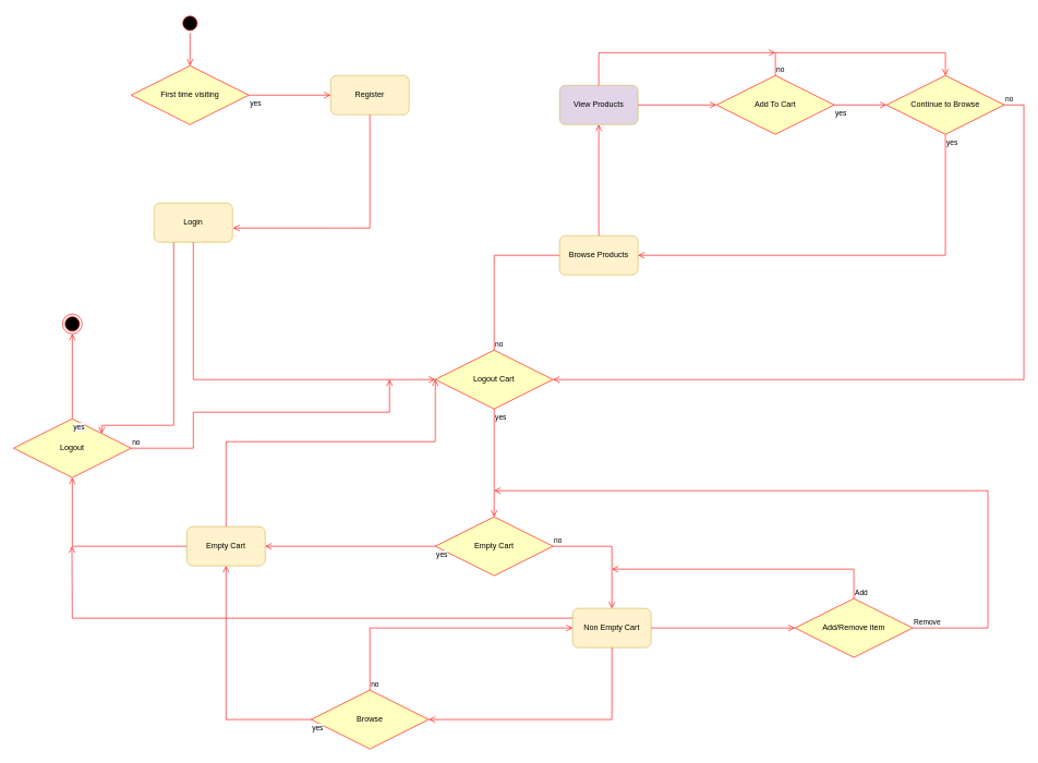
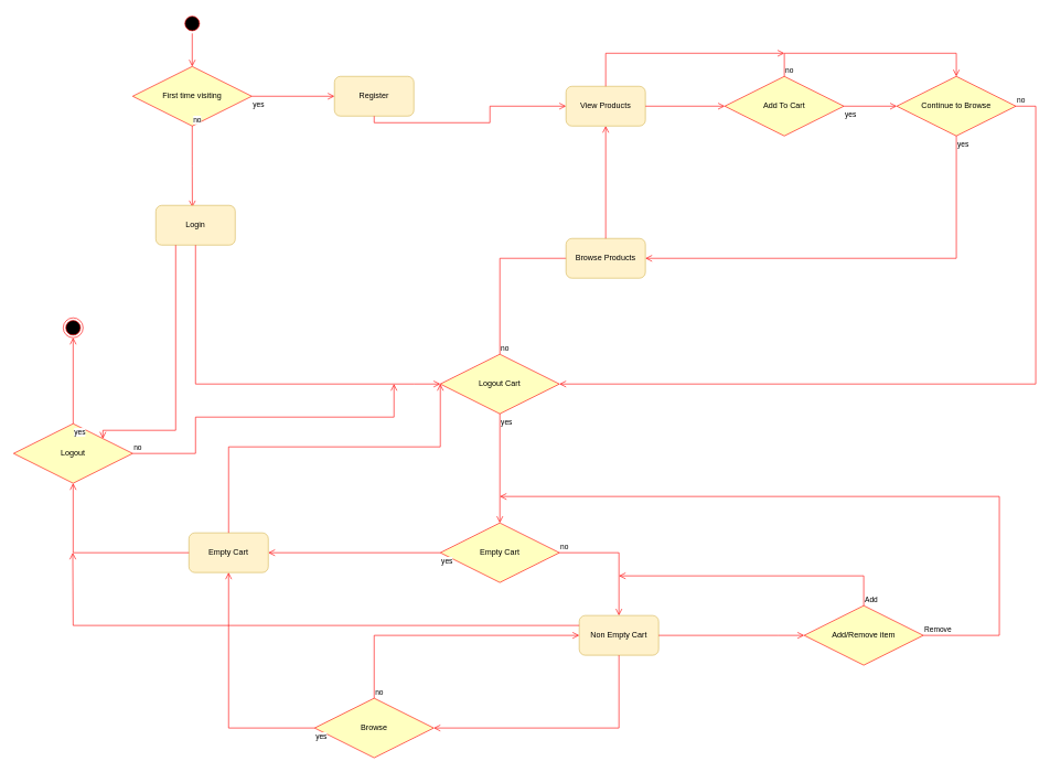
- <mxCell id="16" value="View Products" style="rounded=1;whiteSpace=wrap;html=1;strokeColor=#d6b656;fillColor=#e1d5e7;" vertex="1" parent="1"><mxGeometry x="855" y="130" width="120" height="60" as="geometry" /></mxCell>
+ <mxCell id="16" value="View Products" style="rounded=1;whiteSpace=wrap;html=1;strokeColor=#d6b656;fillColor=#fff2cc;" vertex="1" parent="1"><mxGeometry x="855" y="130" width="120" height="60" as="geometry" /></mxCell>
+ <mxCell id="5" value="no" style="edgeStyle=orthogonalEdgeStyle;html=1;align=left;verticalAlign=bottom;endArrow=open;endSize=8;strokeColor=#ff0000;rounded=0;exitX=0.5;exitY=1;exitDx=0;exitDy=0;entryX=0.46;entryY=0.047;entryDx=0;entryDy=0;entryPerimeter=0;" edge="1" source="4" parent="1" target="8"><mxGeometry x="-1" relative="1" as="geometry"><mxPoint x="290" y="370" as="targetPoint" /></mxGeometry></mxCell>
- <mxCell id="9" value="" style="edgeStyle=orthogonalEdgeStyle;html=1;verticalAlign=bottom;endArrow=open;endSize=8;strokeColor=#ff0000;rounded=0;entryX=1.005;entryY=0.638;entryDx=0;entryDy=0;exitX=0.5;exitY=1;exitDx=0;exitDy=0;entryPerimeter=0;" edge="1" parent="1" source="7" target="8"><mxGeometry relative="1" as="geometry"><mxPoint x="300" y="110" as="targetPoint" /><mxPoint x="300" y="60" as="sourcePoint" /></mxGeometry></mxCell>
+ <mxCell id="9" value="" style="edgeStyle=orthogonalEdgeStyle;html=1;verticalAlign=bottom;endArrow=open;endSize=8;strokeColor=#ff0000;rounded=0;exitX=0.5;exitY=1;exitDx=0;exitDy=0;" edge="1" parent="1" source="7" target="16"><mxGeometry relative="1" as="geometry"><mxPoint x="300" y="110" as="targetPoint" /><mxPoint x="300" y="60" as="sourcePoint" /></mxGeometry></mxCell>
